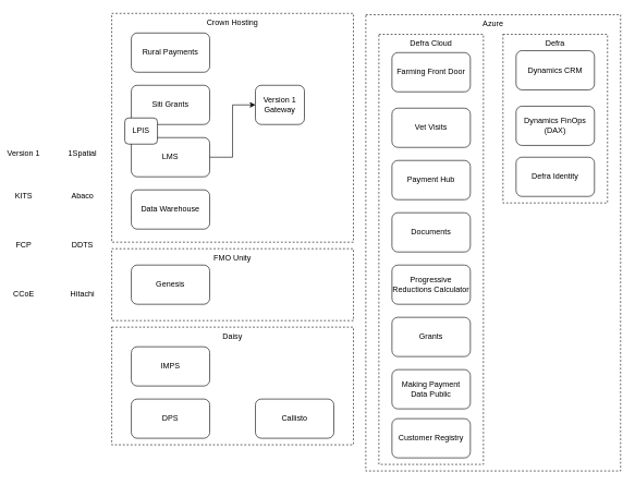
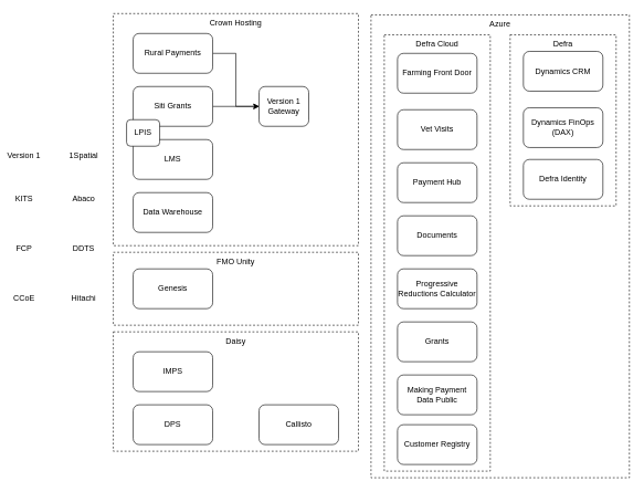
+ <mxCell id="7" style="edgeStyle=orthogonalEdgeStyle;rounded=0;orthogonalLoop=1;jettySize=auto;html=1;entryX=0;entryY=0.5;entryDx=0;entryDy=0;" edge="1" parent="1" source="8" target="15"><mxGeometry relative="1" as="geometry" /></mxCell>
+ <mxCell id="9" style="edgeStyle=orthogonalEdgeStyle;rounded=0;orthogonalLoop=1;jettySize=auto;html=1;entryX=0;entryY=0.5;entryDx=0;entryDy=0;" edge="1" parent="1" source="10" target="15"><mxGeometry relative="1" as="geometry" /></mxCell>
- <mxCell id="11" style="edgeStyle=orthogonalEdgeStyle;rounded=0;orthogonalLoop=1;jettySize=auto;html=1;entryX=0;entryY=0.5;entryDx=0;entryDy=0;" edge="1" parent="1" source="12" target="15"><mxGeometry relative="1" as="geometry" /></mxCell>
